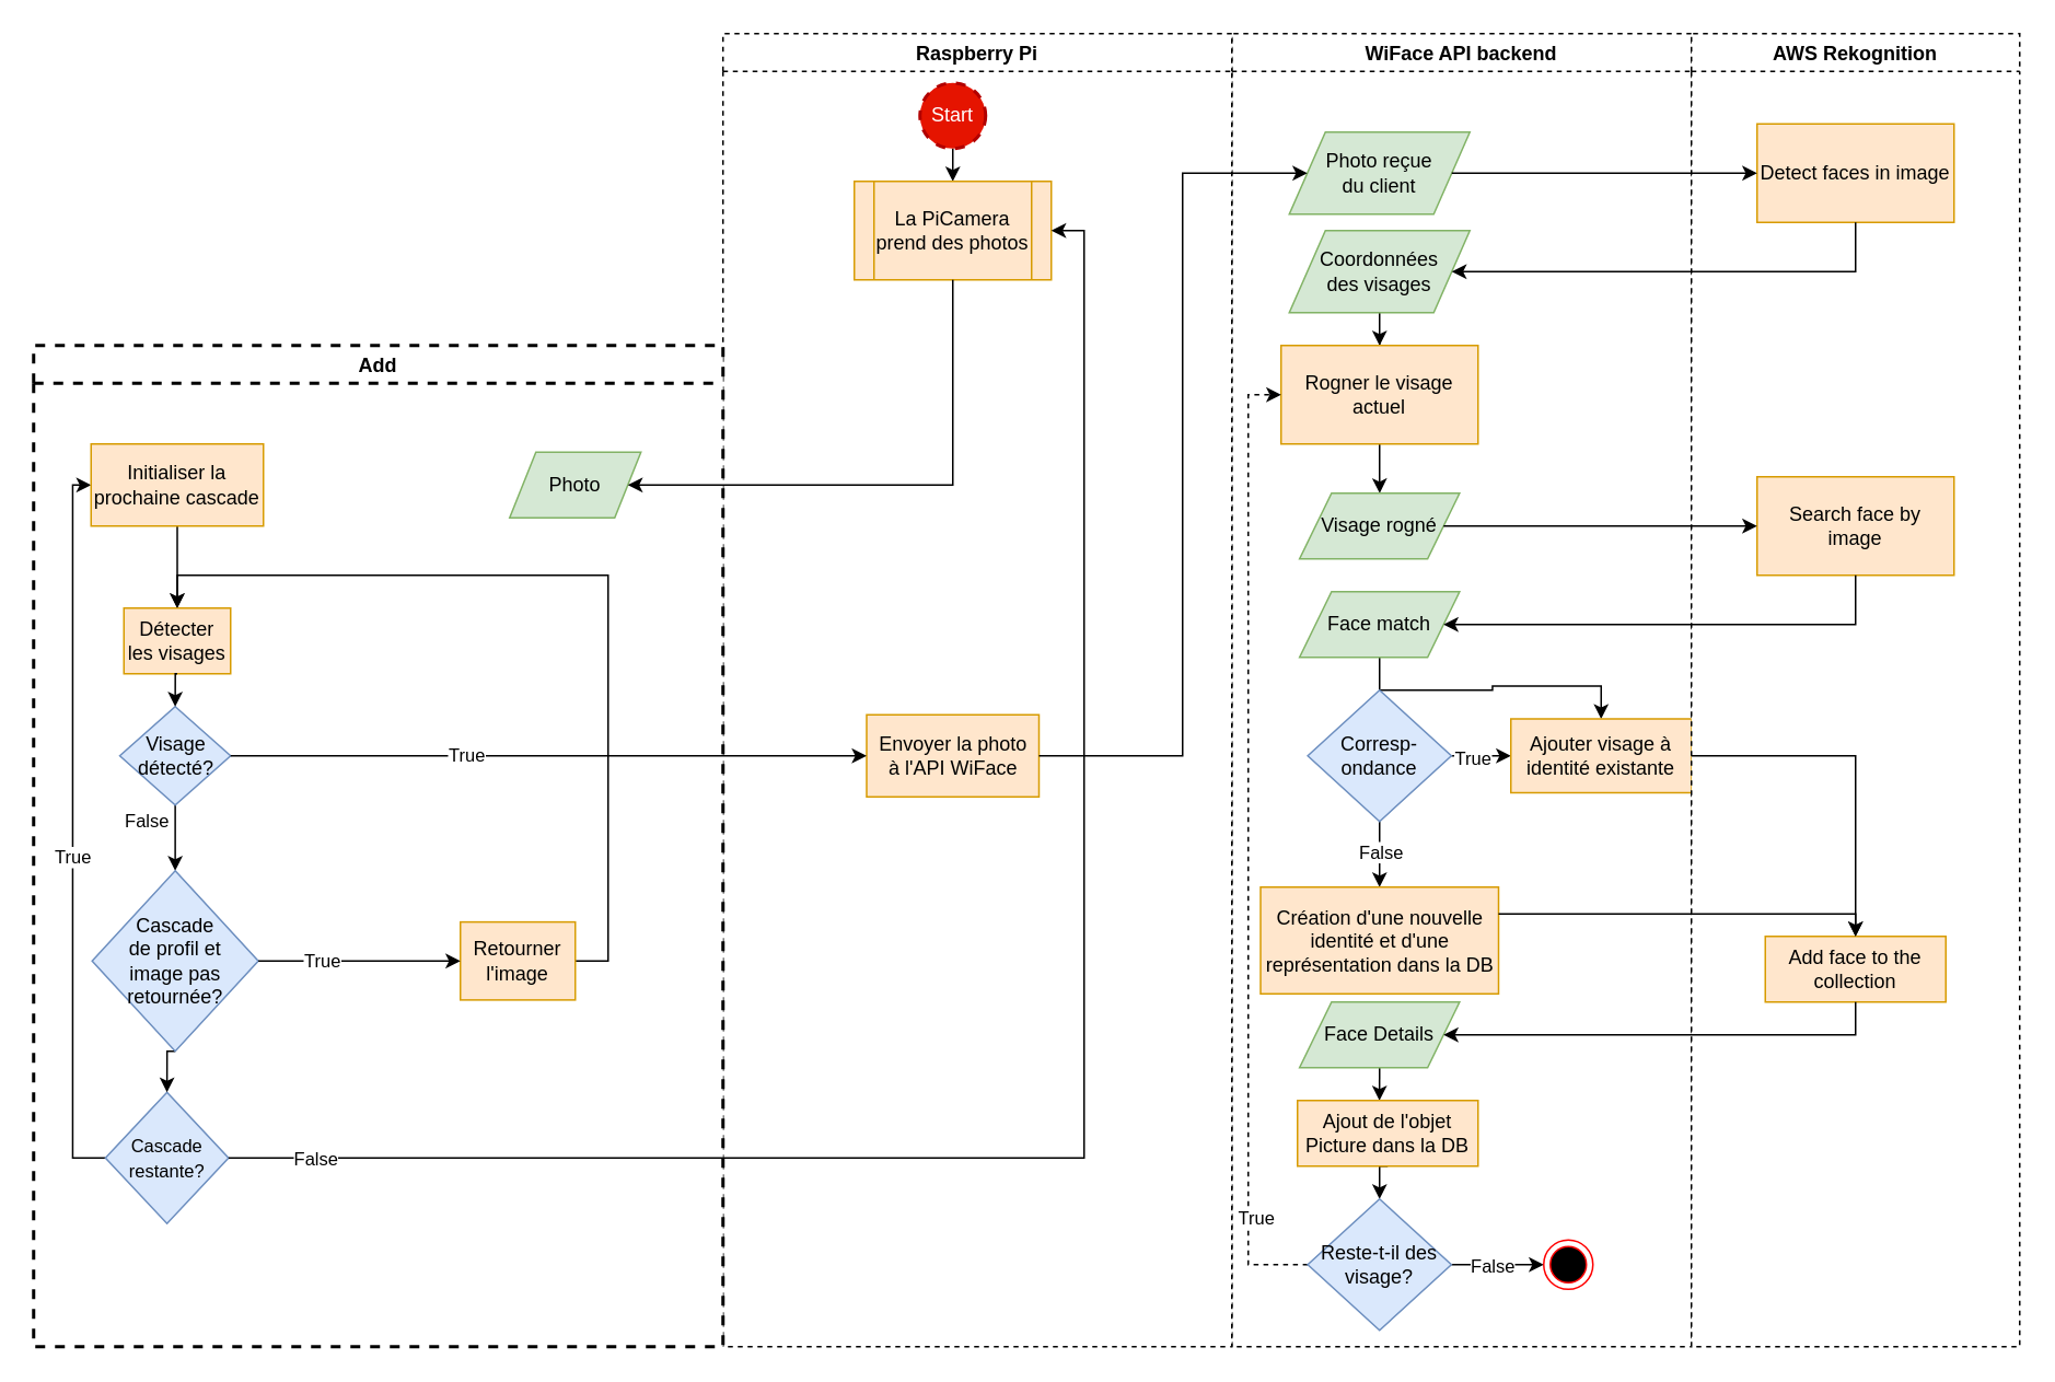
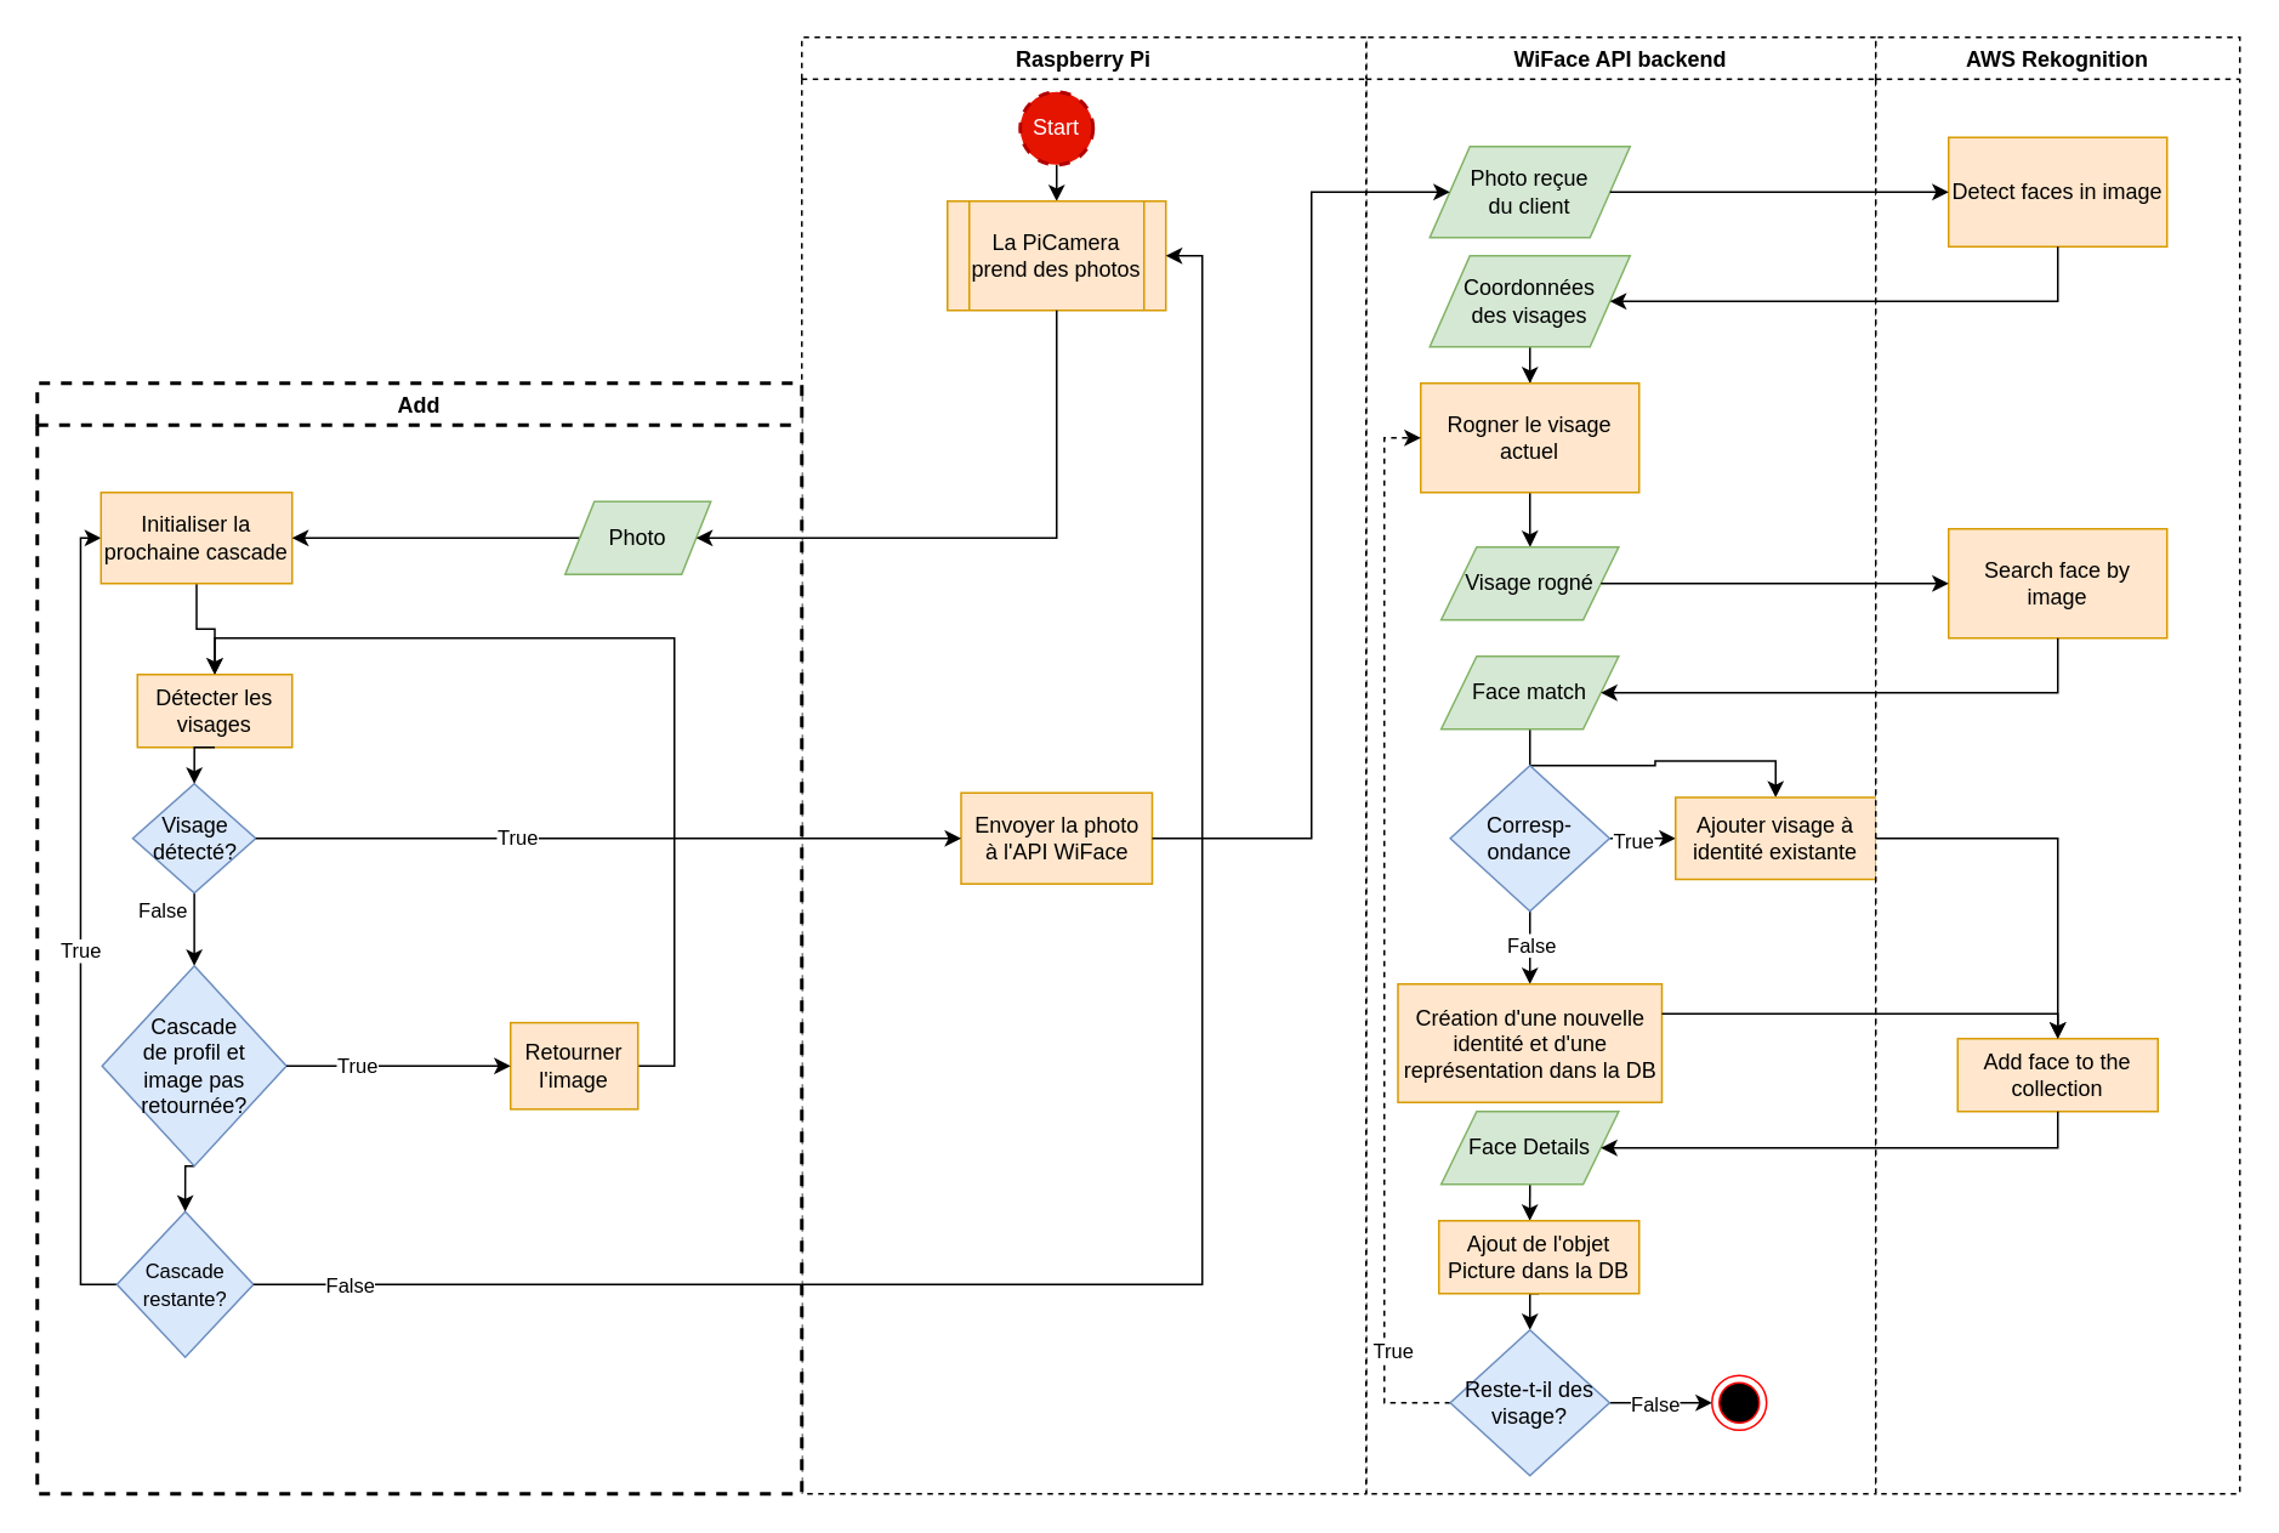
+ <mxCell id="52" style="edgeStyle=orthogonalEdgeStyle;rounded=0;jumpStyle=arc;orthogonalLoop=1;jettySize=auto;html=1;exitX=1;exitY=0.5;exitDx=0;exitDy=0;shadow=0;strokeColor=#000000;" parent="41" source="53" target="49" edge="1"><mxGeometry relative="1" as="geometry" /></mxCell>
- <mxCell id="50" value="&lt;div&gt;Détecter les visages&lt;br&gt;&lt;/div&gt;" style="rounded=0;whiteSpace=wrap;html=1;fillColor=#ffe6cc;strokeColor=#d79b00;" parent="41" vertex="1"><mxGeometry x="55" y="160" width="65" height="40" as="geometry" /></mxCell>
+ <mxCell id="50" value="&lt;div&gt;Détecter les visages&lt;br&gt;&lt;/div&gt;" style="rounded=0;whiteSpace=wrap;html=1;fillColor=#ffe6cc;strokeColor=#d79b00;" parent="41" vertex="1"><mxGeometry x="55" y="160" width="85" height="40" as="geometry" /></mxCell>
